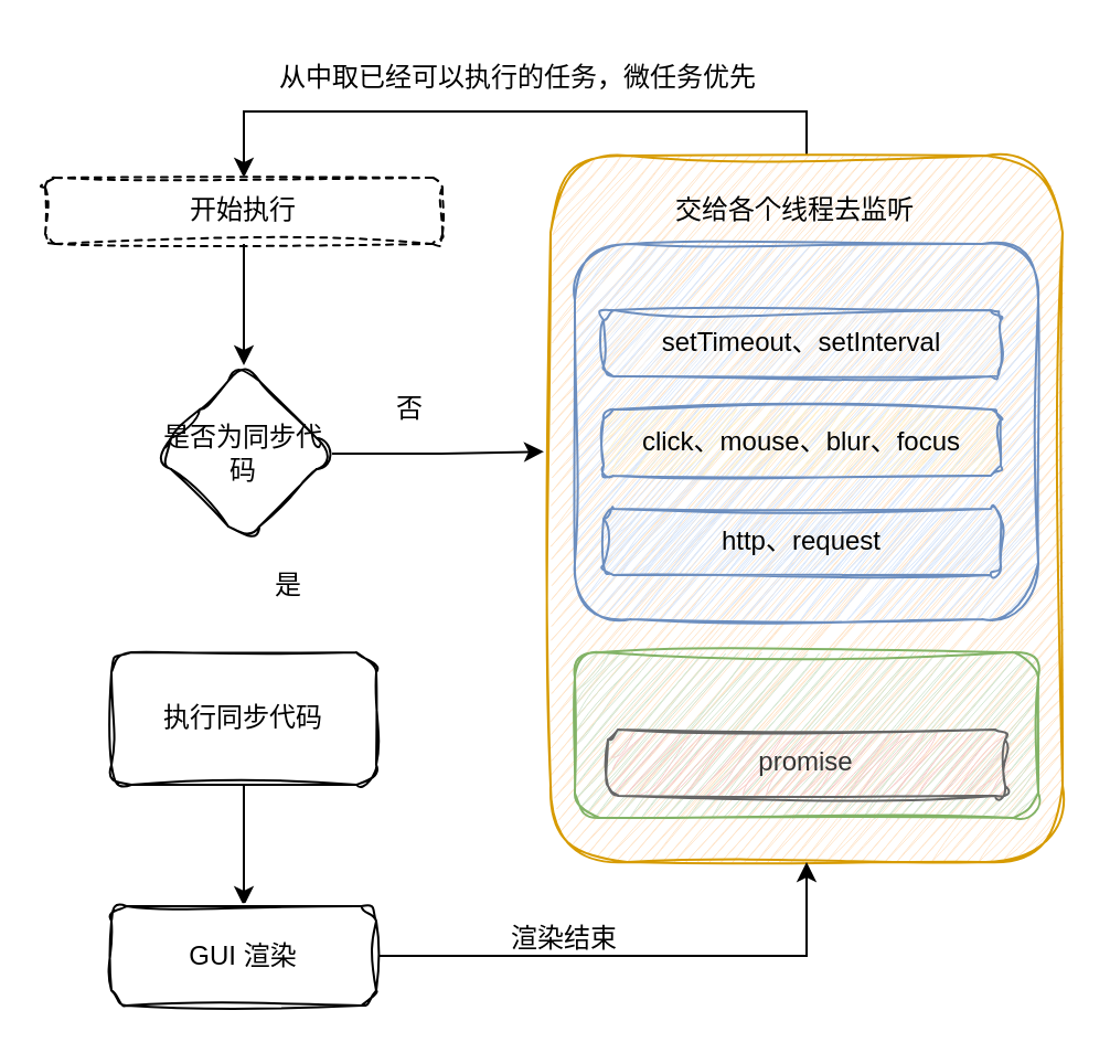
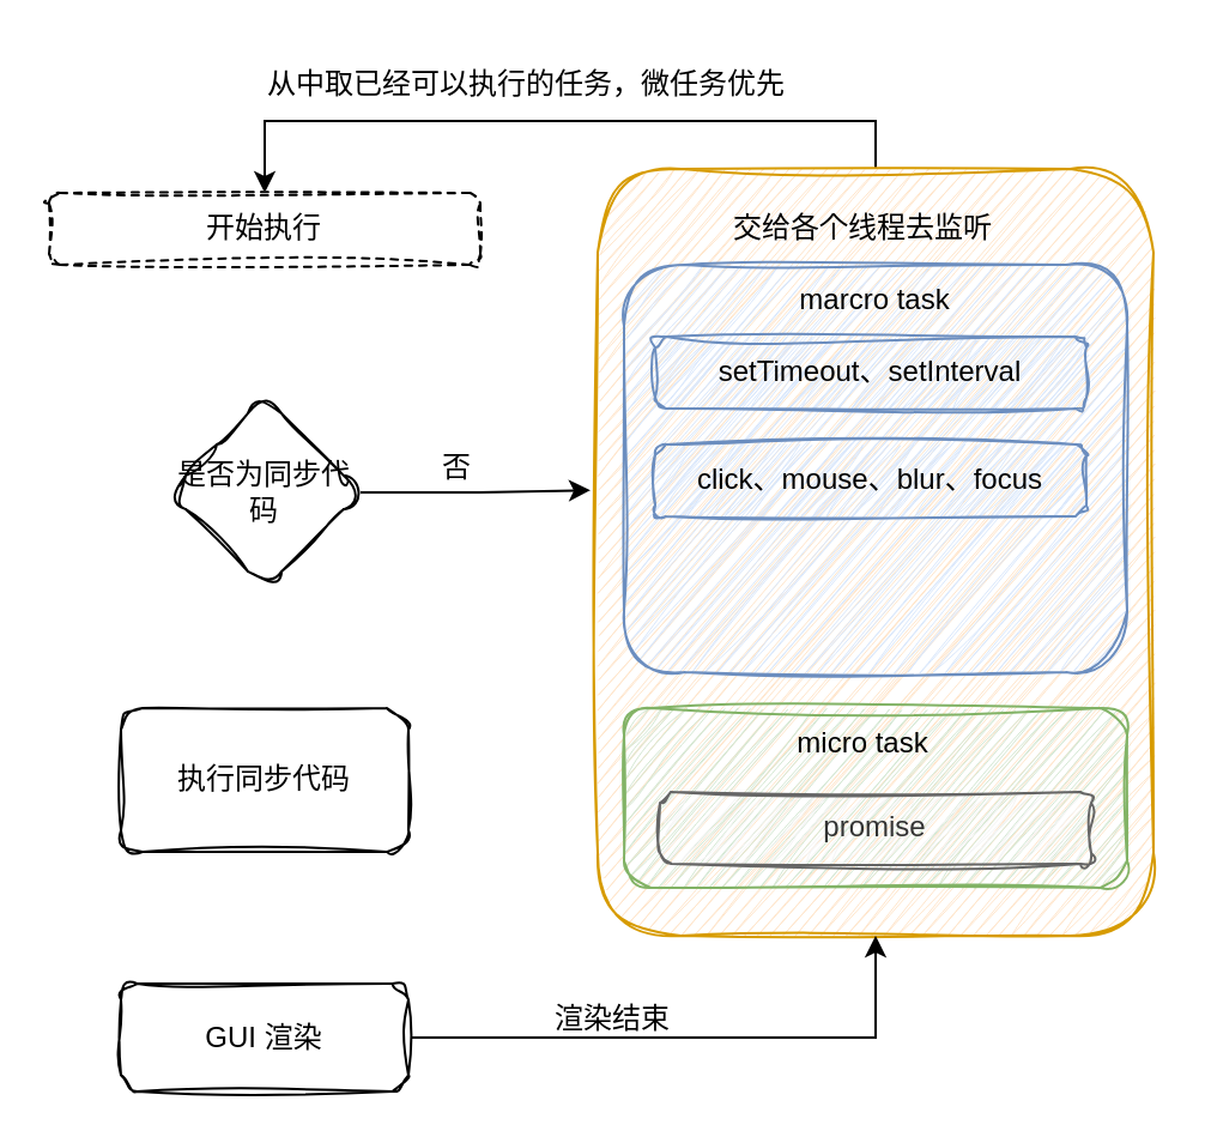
- <mxCell id="24" value="从中取已经可以执行的任务，微任务优先" style="text;html=1;align=center;verticalAlign=middle;resizable=0;points=[];autosize=1;strokeColor=none;fillColor=none;" vertex="1" parent="1"><mxGeometry x="114" y="20" width="240" height="30" as="geometry" /></mxCell>
+ <mxCell id="24" value="从中取已经可以执行的任务，微任务优先" style="text;html=1;align=center;verticalAlign=middle;resizable=0;points=[];autosize=1;strokeColor=none;fillColor=none;" vertex="1" parent="1"><mxGeometry x="99" y="20" width="240" height="30" as="geometry" /></mxCell>
+ <mxCell id="13" value="marcro task" style="text;html=1;align=center;verticalAlign=middle;whiteSpace=wrap;rounded=0;" vertex="1" parent="1"><mxGeometry x="315" y="110" width="100" height="30" as="geometry" /></mxCell>
- <mxCell id="9" value="" style="edgeStyle=orthogonalEdgeStyle;rounded=0;orthogonalLoop=1;jettySize=auto;html=1;" edge="1" parent="1" source="10" target="11"><mxGeometry relative="1" as="geometry" /></mxCell>
- <mxCell id="6" value="setTimeout、setInterval" style="rounded=1;whiteSpace=wrap;html=1;sketch=1;curveFitting=1;jiggle=2;shadow=0;glass=0;fillColor=#f5f5f5;strokeColor=#6c8ebf;" vertex="1" parent="1"><mxGeometry x="273" y="140" width="180" height="30" as="geometry" /></mxCell>
+ <mxCell id="6" value="setTimeout、setInterval" style="rounded=1;whiteSpace=wrap;html=1;sketch=1;curveFitting=1;jiggle=2;shadow=0;glass=0;fillColor=#dae8fc;strokeColor=#6c8ebf;" vertex="1" parent="1"><mxGeometry x="273" y="140" width="180" height="30" as="geometry" /></mxCell>
- <mxCell id="18" value="否" style="text;html=1;align=center;verticalAlign=middle;resizable=0;points=[];autosize=1;strokeColor=none;fillColor=none;" vertex="1" parent="1"><mxGeometry x="165" y="170" width="40" height="30" as="geometry" /></mxCell>
+ <mxCell id="18" value="否" style="text;html=1;align=center;verticalAlign=middle;resizable=0;points=[];autosize=1;strokeColor=none;fillColor=none;" vertex="1" parent="1"><mxGeometry x="170" y="180" width="40" height="30" as="geometry" /></mxCell>
- <mxCell id="7" value="click、mouse、blur、focus" style="rounded=1;whiteSpace=wrap;html=1;sketch=1;curveFitting=1;jiggle=2;shadow=0;glass=0;fillColor=#fff2cc;strokeColor=#6c8ebf;" vertex="1" parent="1"><mxGeometry x="273" y="185" width="180" height="30" as="geometry" /></mxCell>
+ <mxCell id="7" value="click、mouse、blur、focus" style="rounded=1;whiteSpace=wrap;html=1;sketch=1;curveFitting=1;jiggle=2;shadow=0;glass=0;fillColor=#dae8fc;strokeColor=#6c8ebf;" vertex="1" parent="1"><mxGeometry x="273" y="185" width="180" height="30" as="geometry" /></mxCell>
- <mxCell id="8" value="http、request" style="rounded=1;whiteSpace=wrap;html=1;sketch=1;curveFitting=1;jiggle=2;shadow=0;glass=0;fillColor=#dae8fc;strokeColor=#6c8ebf;" vertex="1" parent="1"><mxGeometry x="273" y="230" width="180" height="30" as="geometry" /></mxCell>
- <mxCell id="19" value="是" style="text;html=1;align=center;verticalAlign=middle;resizable=0;points=[];autosize=1;strokeColor=none;fillColor=none;" vertex="1" parent="1"><mxGeometry x="110" y="250" width="40" height="30" as="geometry" /></mxCell>
+ <mxCell id="14" value="micro task" style="text;html=1;align=center;verticalAlign=middle;whiteSpace=wrap;rounded=0;" vertex="1" parent="1"><mxGeometry x="330" y="295" width="60" height="30" as="geometry" /></mxCell>
- <mxCell id="12" value="promise" style="rounded=1;whiteSpace=wrap;html=1;sketch=1;curveFitting=1;jiggle=2;shadow=0;glass=0;fillColor=#f8cecc;fontColor=#333333;strokeColor=#666666;" vertex="1" parent="1"><mxGeometry x="275" y="330" width="180" height="30" as="geometry" /></mxCell>
+ <mxCell id="12" value="promise" style="rounded=1;whiteSpace=wrap;html=1;sketch=1;curveFitting=1;jiggle=2;shadow=0;glass=0;fillColor=#f5f5f5;fontColor=#333333;strokeColor=#666666;" vertex="1" parent="1"><mxGeometry x="275" y="330" width="180" height="30" as="geometry" /></mxCell>
- <mxCell id="16" value="" style="edgeStyle=orthogonalEdgeStyle;rounded=0;orthogonalLoop=1;jettySize=auto;html=1;" edge="1" parent="1" source="17" target="22"><mxGeometry relative="1" as="geometry" /></mxCell>
